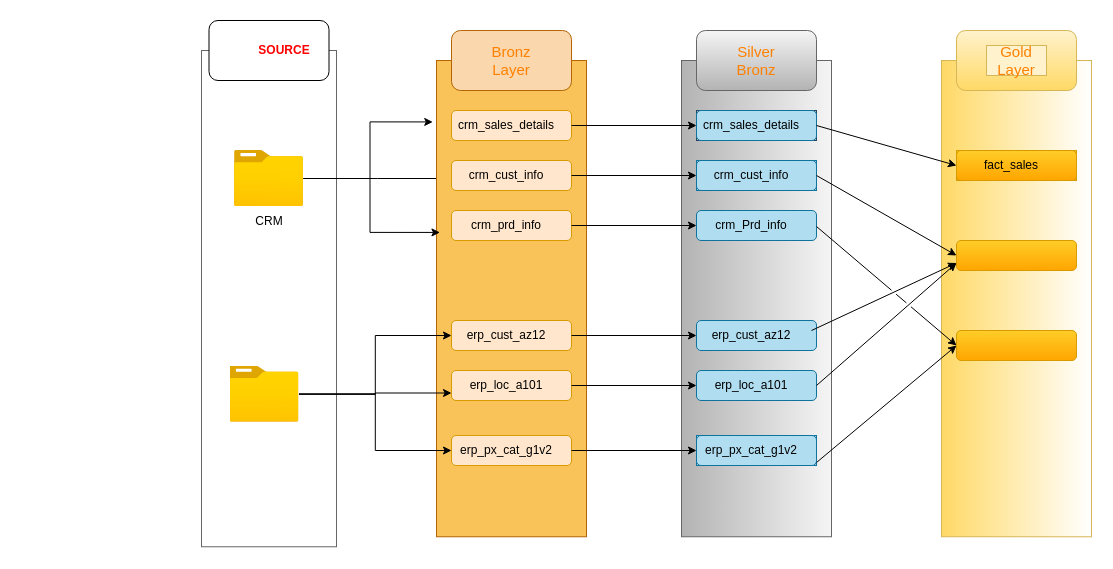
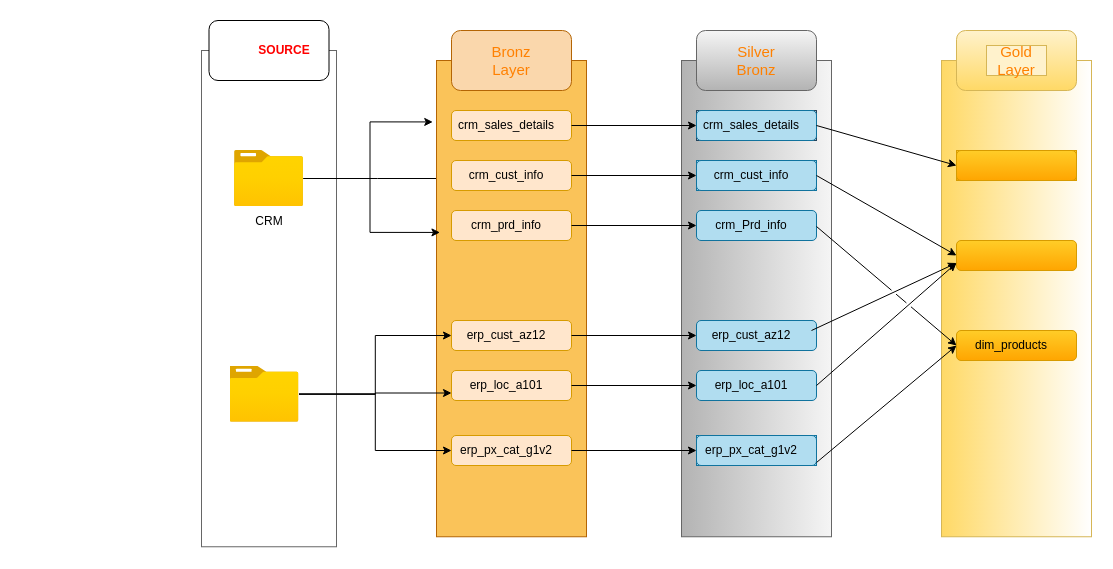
- <mxCell id="47" value="fact_sales" style="text;html=1;align=center;verticalAlign=middle;whiteSpace=wrap;rounded=0;" vertex="1" parent="45"><mxGeometry x="25" width="60" height="30" as="geometry" /></mxCell>
+ <mxCell id="56" value="dim_products" style="text;html=1;align=center;verticalAlign=middle;whiteSpace=wrap;rounded=0;" vertex="1" parent="54"><mxGeometry x="25" width="60" height="30" as="geometry" /></mxCell>
